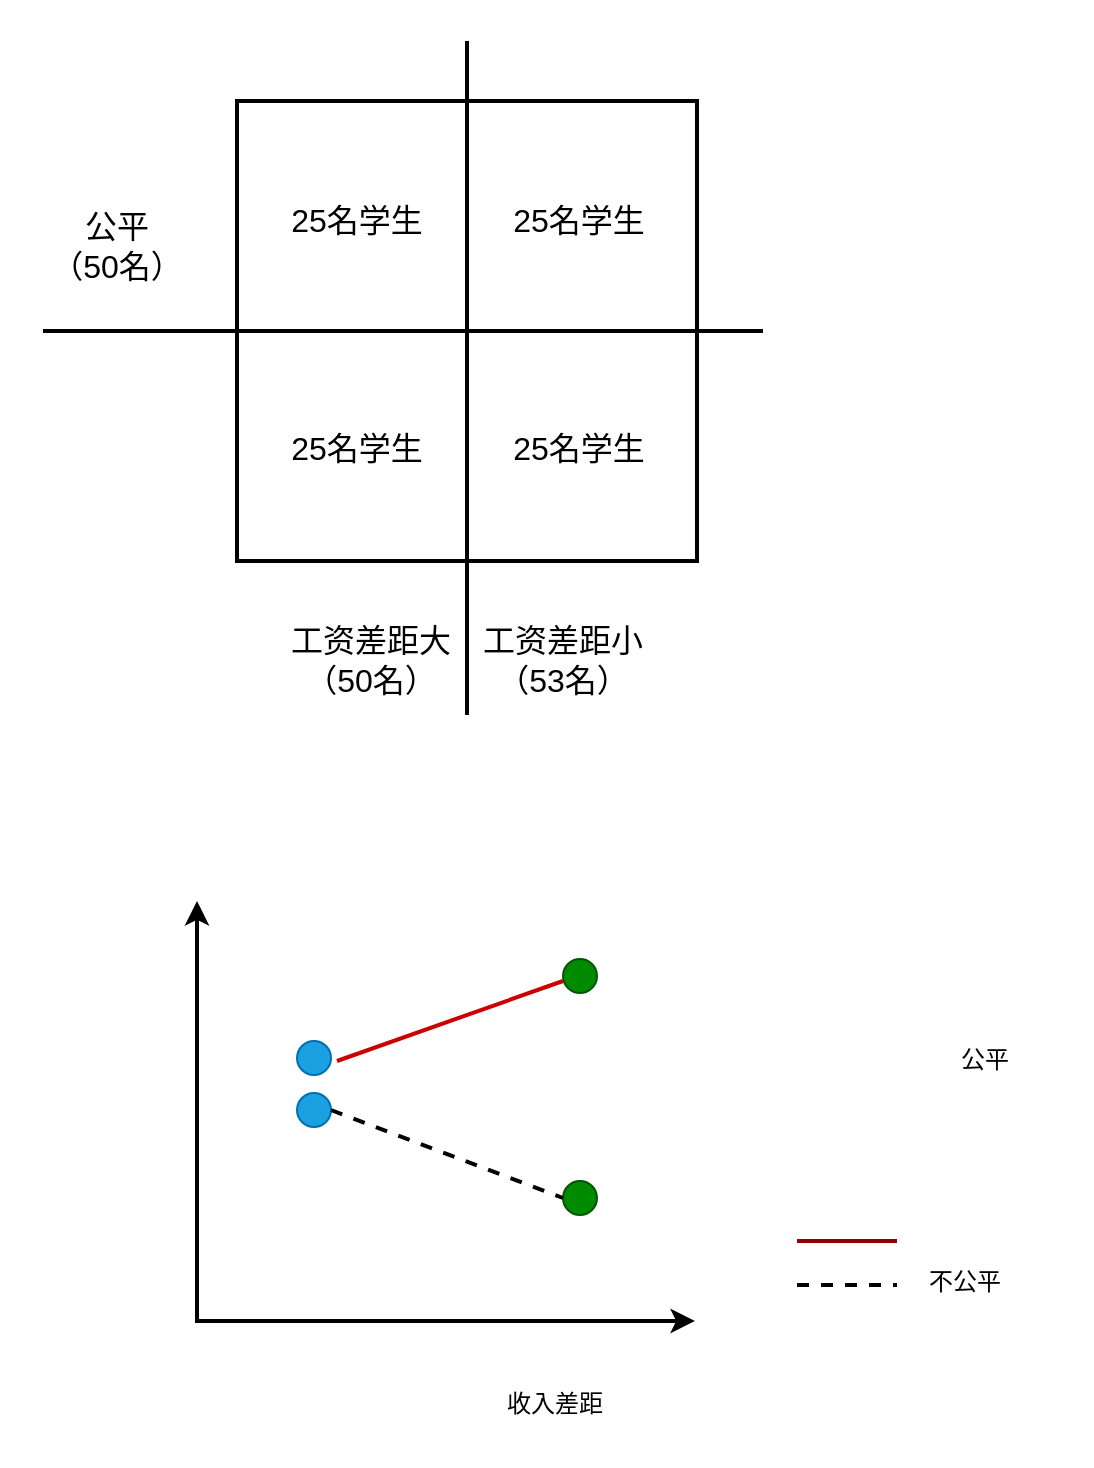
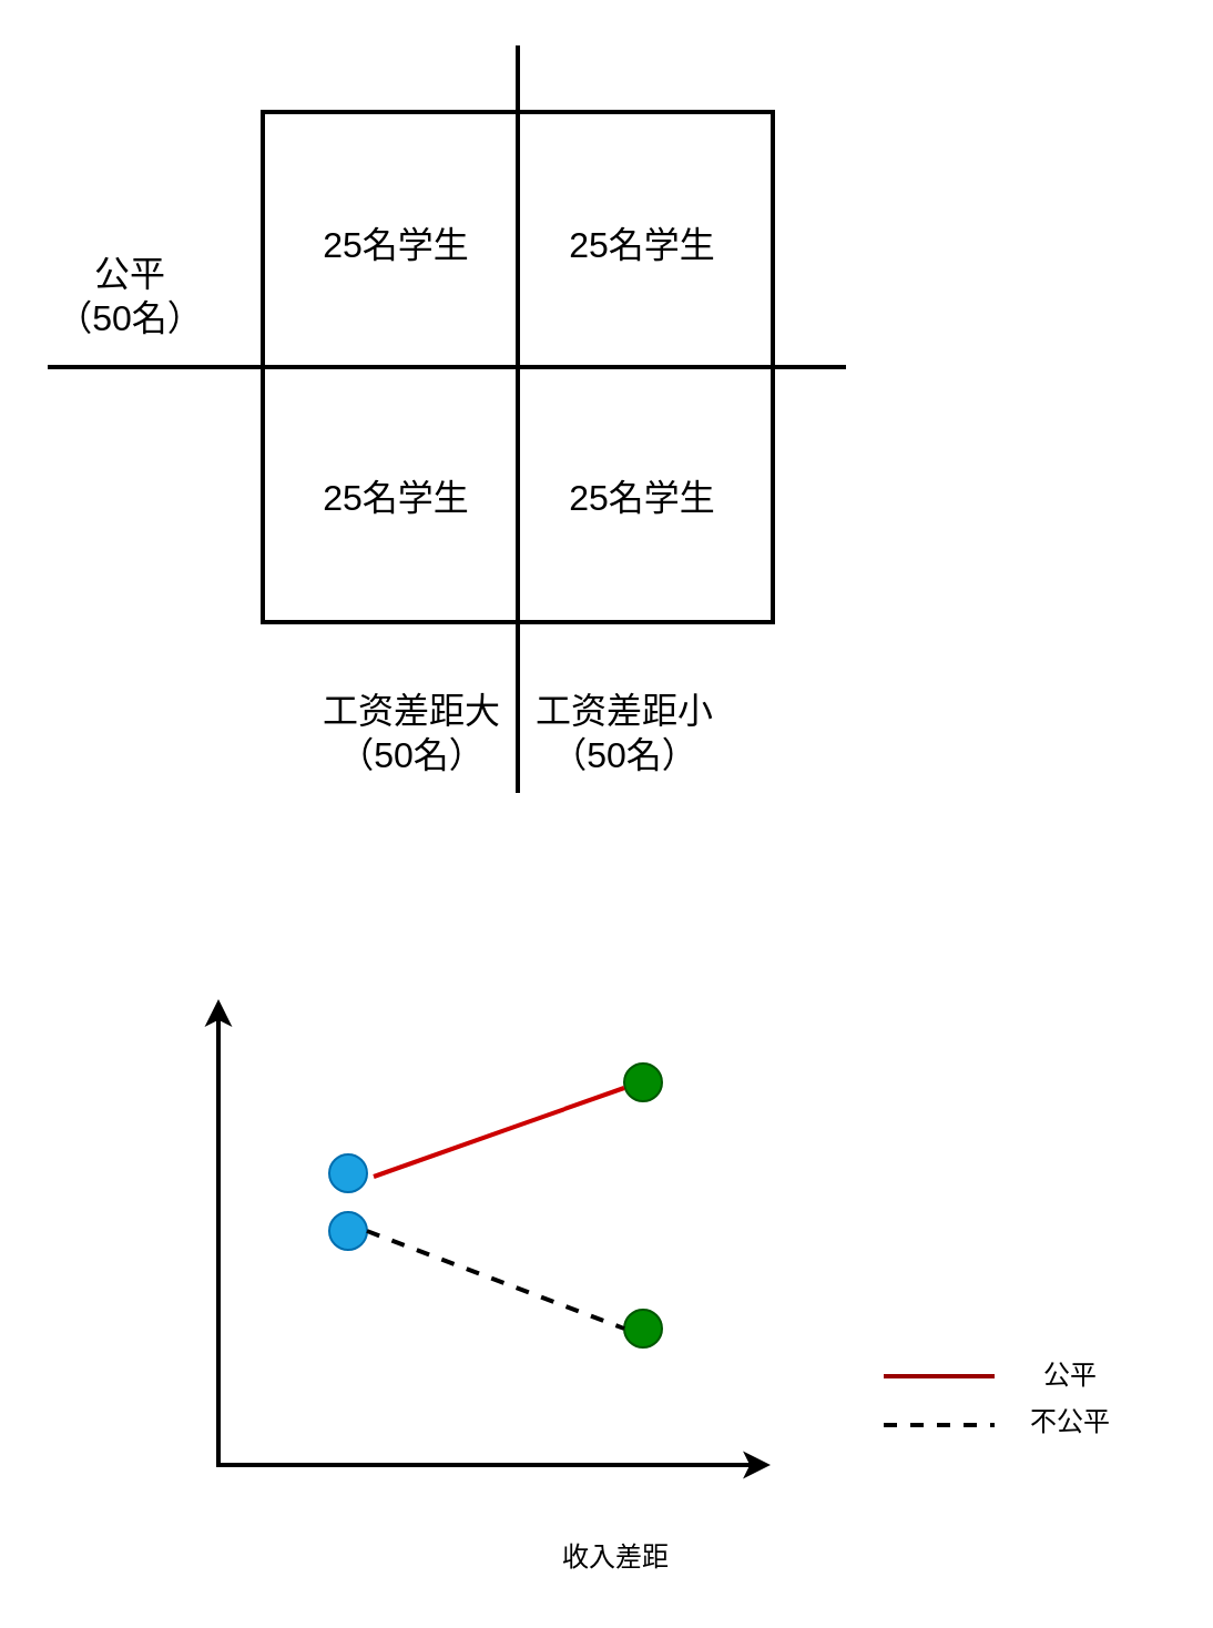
- <mxCell id="9" value="&lt;font style=&quot;font-size: 16px&quot;&gt;公平&lt;br&gt;（50名）&lt;br&gt;&lt;/font&gt;" style="text;html=1;align=center;verticalAlign=middle;resizable=0;points=[];autosize=1;strokeColor=none;fillColor=none;" vertex="1" parent="1"><mxGeometry x="20" y="106" width="76" height="34" as="geometry" /></mxCell>
+ <mxCell id="9" value="&lt;font style=&quot;font-size: 16px&quot;&gt;公平&lt;br&gt;（50名）&lt;br&gt;&lt;/font&gt;" style="text;html=1;align=center;verticalAlign=middle;resizable=0;points=[];autosize=1;strokeColor=none;fillColor=none;" vertex="1" parent="1"><mxGeometry x="20" y="116" width="76" height="34" as="geometry" /></mxCell>
- <mxCell id="11" value="&lt;font style=&quot;font-size: 16px&quot;&gt;工资差距小&lt;br&gt;（53名）&lt;br&gt;&lt;/font&gt;" style="text;html=1;align=center;verticalAlign=middle;resizable=0;points=[];autosize=1;strokeColor=none;fillColor=none;" vertex="1" parent="1"><mxGeometry x="231" y="310" width="100" height="40" as="geometry" /></mxCell>
+ <mxCell id="11" value="&lt;font style=&quot;font-size: 16px&quot;&gt;工资差距小&lt;br&gt;（50名）&lt;br&gt;&lt;/font&gt;" style="text;html=1;align=center;verticalAlign=middle;resizable=0;points=[];autosize=1;strokeColor=none;fillColor=none;" vertex="1" parent="1"><mxGeometry x="231" y="310" width="100" height="40" as="geometry" /></mxCell>
- <mxCell id="18" value="公平" style="text;html=1;align=center;verticalAlign=middle;resizable=0;points=[];autosize=1;strokeColor=none;fillColor=none;" vertex="1" parent="12"><mxGeometry x="375" y="70" width="40" height="20" as="geometry" /></mxCell>
+ <mxCell id="18" value="公平" style="text;html=1;align=center;verticalAlign=middle;resizable=0;points=[];autosize=1;strokeColor=none;fillColor=none;" vertex="1" parent="12"><mxGeometry x="365" y="160" width="40" height="20" as="geometry" /></mxCell>
